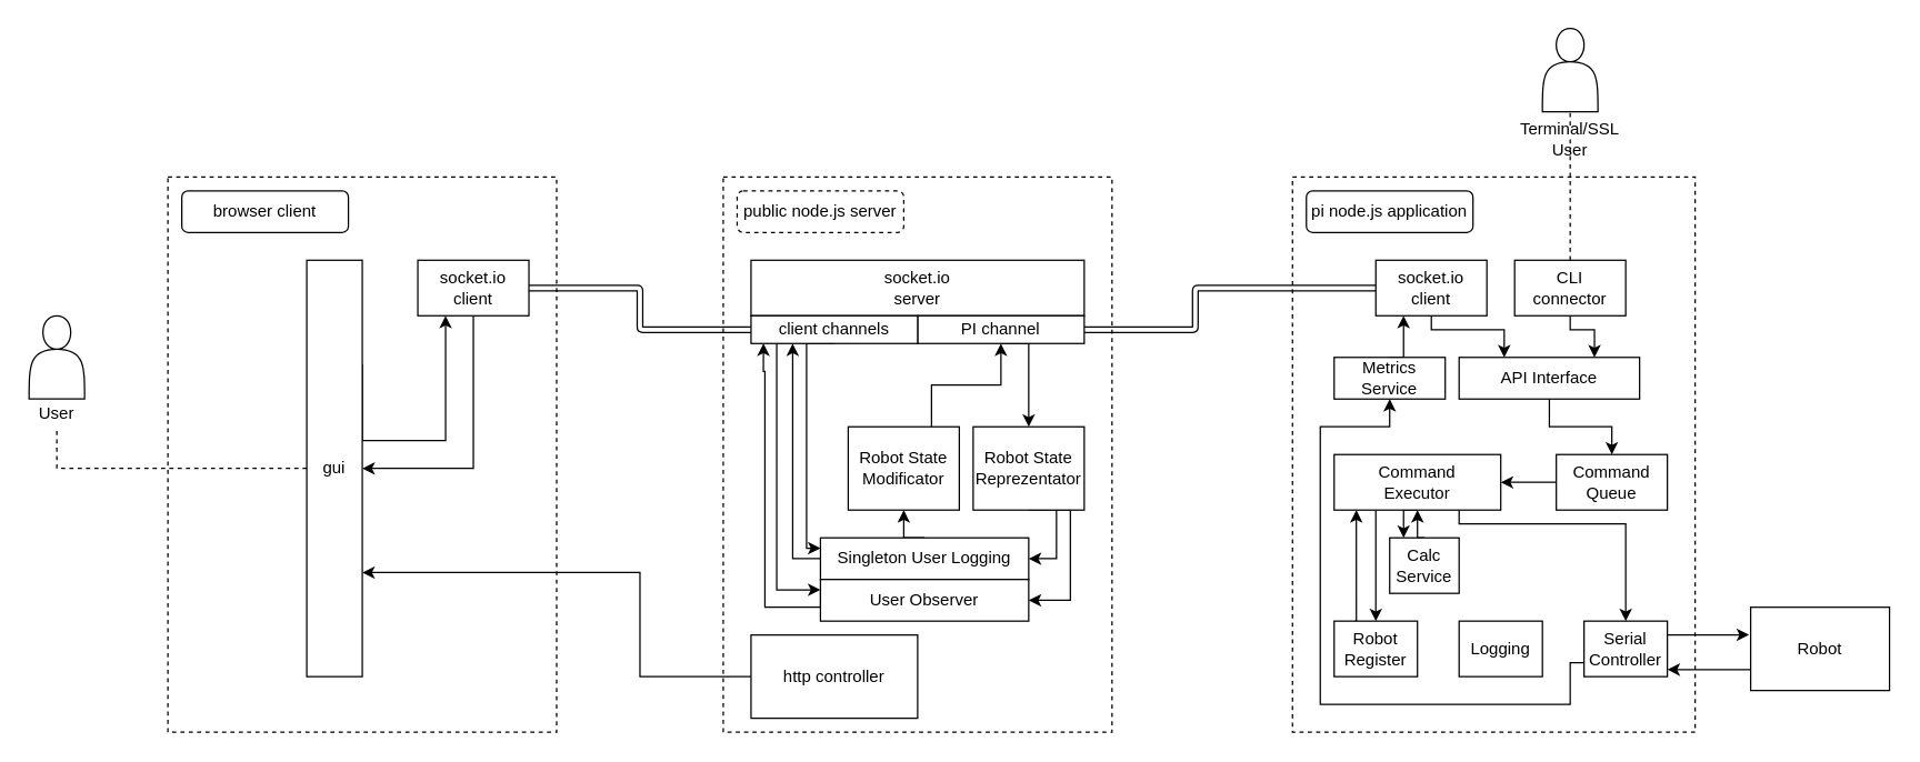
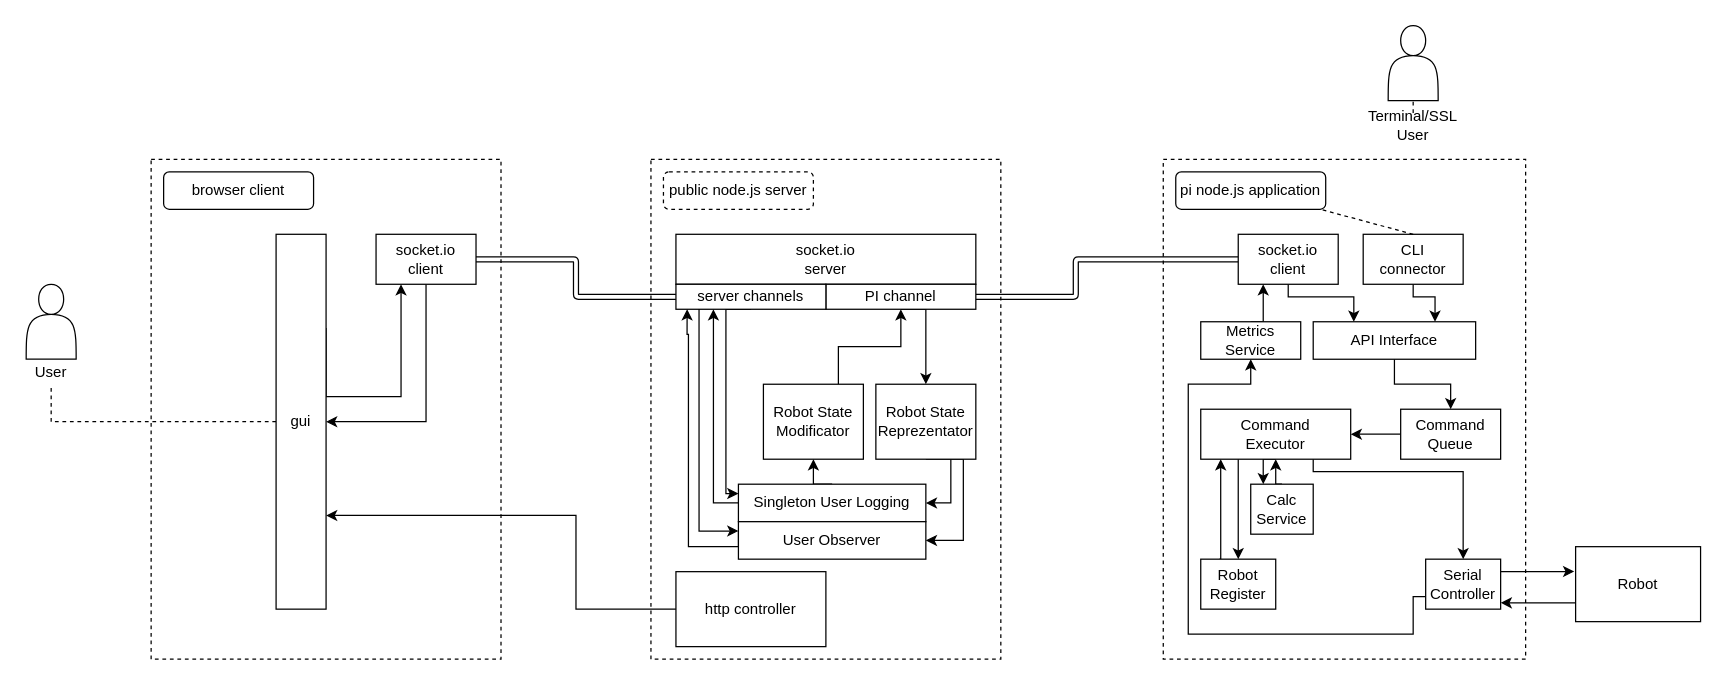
- <mxCell id="28" value="" style="endArrow=none;dashed=1;html=1;exitX=0.5;exitY=0;exitDx=0;exitDy=0;entryX=0.5;entryY=0.5;entryDx=0;entryDy=0;entryPerimeter=0;" edge="1" parent="1" source="10" target="27"><mxGeometry width="50" height="50" relative="1" as="geometry"><mxPoint x="1129.58" y="160" as="sourcePoint" /><mxPoint x="1130" y="50" as="targetPoint" /></mxGeometry></mxCell>
+ <mxCell id="28" value="" style="endArrow=none;dashed=1;html=1;exitX=0.5;exitY=0;exitDx=0;exitDy=0;" edge="1" parent="1" source="10" target="37"><mxGeometry width="50" height="50" relative="1" as="geometry"><mxPoint x="1129.58" y="160" as="sourcePoint" /><mxPoint x="1130" y="50" as="targetPoint" /></mxGeometry></mxCell>
- <mxCell id="53" value="client channels" style="rounded=0;whiteSpace=wrap;html=1;strokeColor=#000000;fillColor=#ffffff;" vertex="1" parent="1"><mxGeometry x="540" y="227" width="120" height="20" as="geometry" /></mxCell>
+ <mxCell id="53" value="server channels" style="rounded=0;whiteSpace=wrap;html=1;strokeColor=#000000;fillColor=#ffffff;" vertex="1" parent="1"><mxGeometry x="540" y="227" width="120" height="20" as="geometry" /></mxCell>
- <mxCell id="33" value="Logging" style="rounded=0;whiteSpace=wrap;html=1;strokeColor=#000000;fillColor=#ffffff;verticalAlign=middle;" vertex="1" parent="1"><mxGeometry x="1050" y="447" width="60" height="40" as="geometry" /></mxCell>
